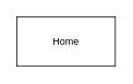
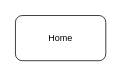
- <mxCell id="2" value="Home" style="whiteSpace=wrap;html=1;rounded=0;" vertex="1" parent="1"><mxGeometry x="20" width="120" height="60" as="geometry" y="20" /></mxCell>
+ <mxCell id="2" value="Home" style="rounded=1;whiteSpace=wrap;html=1;" vertex="1" parent="1"><mxGeometry x="20" width="120" height="60" as="geometry" y="20" /></mxCell>
